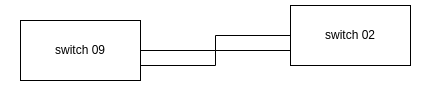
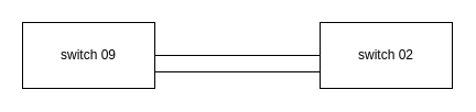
- <mxCell id="4" value="switch 02" style="rounded=0;whiteSpace=wrap;html=1;" parent="1" vertex="1"><mxGeometry x="290" y="5" width="120" height="60" as="geometry" /></mxCell>
+ <mxCell id="4" value="switch 02" style="rounded=0;whiteSpace=wrap;html=1;" parent="1" vertex="1"><mxGeometry x="290" y="20" width="120" height="60" as="geometry" /></mxCell>
